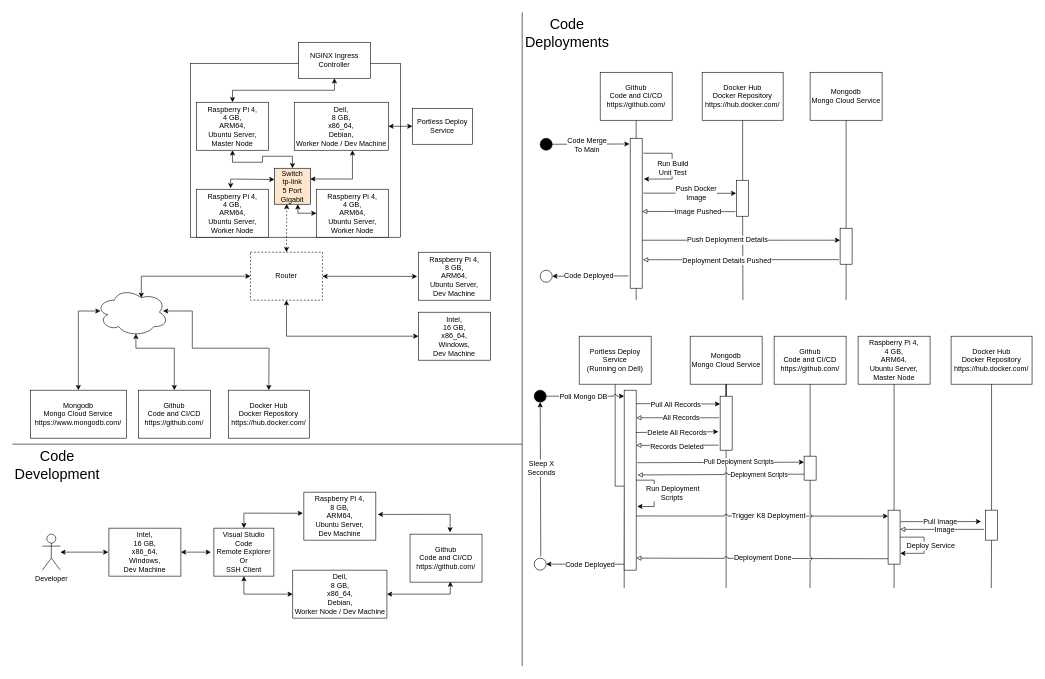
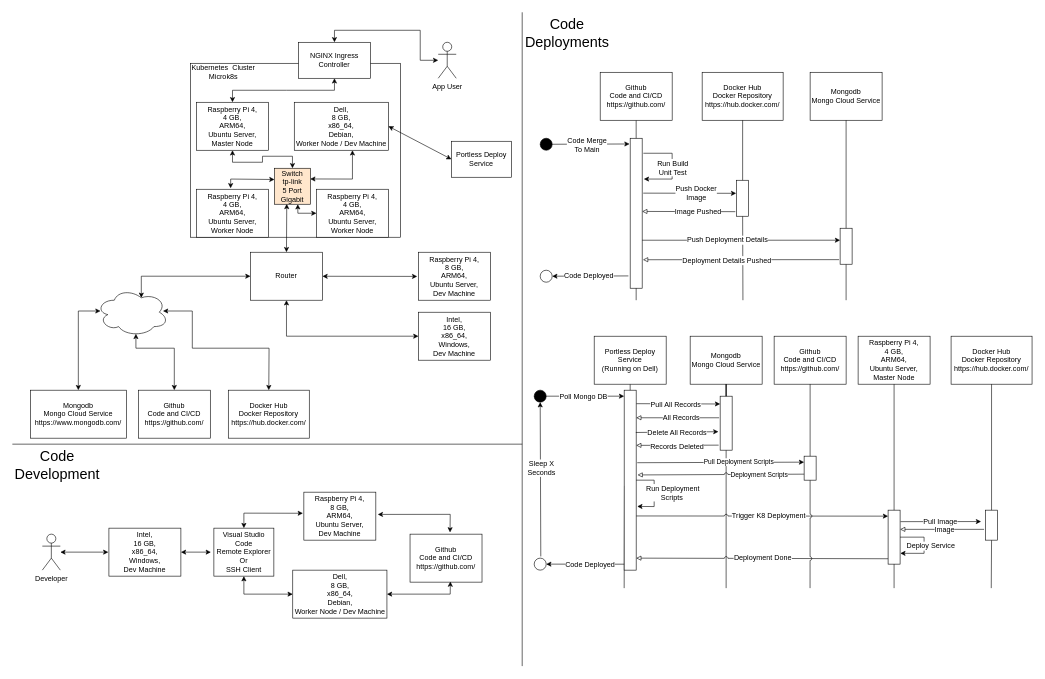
+ <mxCell id="114" value="" style="endArrow=classic;startArrow=classic;html=1;rounded=0;fontSize=12;jumpStyle=arc;exitX=0.5;exitY=0;exitDx=0;exitDy=0;" parent="1" source="8" target="113" edge="1"><mxGeometry width="50" height="50" relative="1" as="geometry"><mxPoint x="650" y="90" as="sourcePoint" /><mxPoint x="700" y="40" as="targetPoint" /><Array as="points"><mxPoint x="557" y="50" /><mxPoint x="700" y="50" /><mxPoint x="700" y="100" /></Array></mxGeometry></mxCell>
+ <mxCell id="113" value="App User" style="shape=umlActor;verticalLabelPosition=bottom;verticalAlign=top;html=1;outlineConnect=0;fontSize=12;fillColor=#FFFFFF;" parent="1" vertex="1"><mxGeometry x="730" y="70" width="30" height="60" as="geometry" /></mxCell>
+ <mxCell id="7" value="Kubernetes&amp;nbsp; Cluster&lt;br&gt;Microk8s" style="text;html=1;strokeColor=none;fillColor=none;align=center;verticalAlign=middle;whiteSpace=wrap;rounded=0;" parent="1" vertex="1"><mxGeometry x="317" y="105" width="110" height="30" as="geometry" /></mxCell>
- <mxCell id="23" value="Portless Deploy &lt;br&gt;Service" style="rounded=0;whiteSpace=wrap;html=1;" parent="1" vertex="1"><mxGeometry x="687" y="180" width="100" height="60" as="geometry" /></mxCell>
+ <mxCell id="23" value="Portless Deploy &lt;br&gt;Service" style="rounded=0;whiteSpace=wrap;html=1;" parent="1" vertex="1"><mxGeometry x="752" y="235" width="100" height="60" as="geometry" /></mxCell>
- <mxCell id="17" value="" style="endArrow=classic;startArrow=classic;html=1;rounded=0;exitX=0.5;exitY=0;exitDx=0;exitDy=0;entryX=0.341;entryY=0.991;entryDx=0;entryDy=0;entryPerimeter=0;dashed=1;" parent="1" source="16" target="18" edge="1"><mxGeometry width="50" height="50" relative="1" as="geometry"><mxPoint x="327" y="460" as="sourcePoint" /><mxPoint x="497" y="400" as="targetPoint" /></mxGeometry></mxCell>
+ <mxCell id="17" value="" style="endArrow=classic;startArrow=classic;html=1;rounded=0;exitX=0.5;exitY=0;exitDx=0;exitDy=0;entryX=0.341;entryY=0.991;entryDx=0;entryDy=0;entryPerimeter=0;" parent="1" source="16" target="18" edge="1"><mxGeometry width="50" height="50" relative="1" as="geometry"><mxPoint x="327" y="460" as="sourcePoint" /><mxPoint x="497" y="400" as="targetPoint" /></mxGeometry></mxCell>
- <mxCell id="16" value="Router" style="rounded=0;whiteSpace=wrap;html=1;dashed=1;" parent="1" vertex="1"><mxGeometry x="417" y="420" width="120" height="80" as="geometry" /></mxCell>
+ <mxCell id="16" value="Router" style="rounded=0;whiteSpace=wrap;html=1;" parent="1" vertex="1"><mxGeometry x="417" y="420" width="120" height="80" as="geometry" /></mxCell>
- <mxCell id="36" value="Portless Deploy &lt;br&gt;Service&lt;br&gt;(Running on Dell)" style="rounded=0;whiteSpace=wrap;html=1;" parent="1" vertex="1"><mxGeometry x="965" y="560" width="120" height="80" as="geometry" /></mxCell>
+ <mxCell id="36" value="Portless Deploy &lt;br&gt;Service&lt;br&gt;(Running on Dell)" style="rounded=0;whiteSpace=wrap;html=1;" parent="1" vertex="1"><mxGeometry x="990" y="560" width="120" height="80" as="geometry" /></mxCell>
